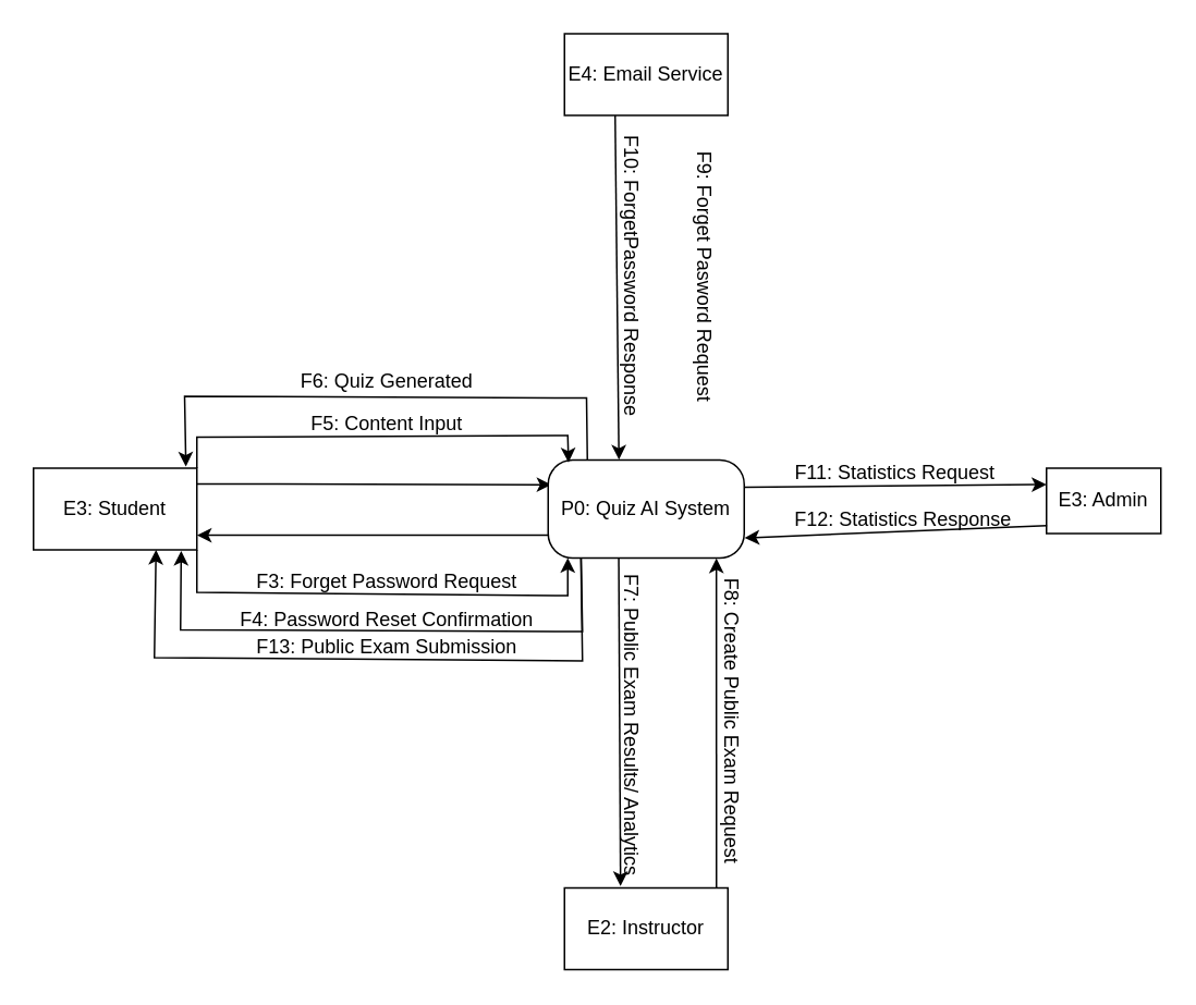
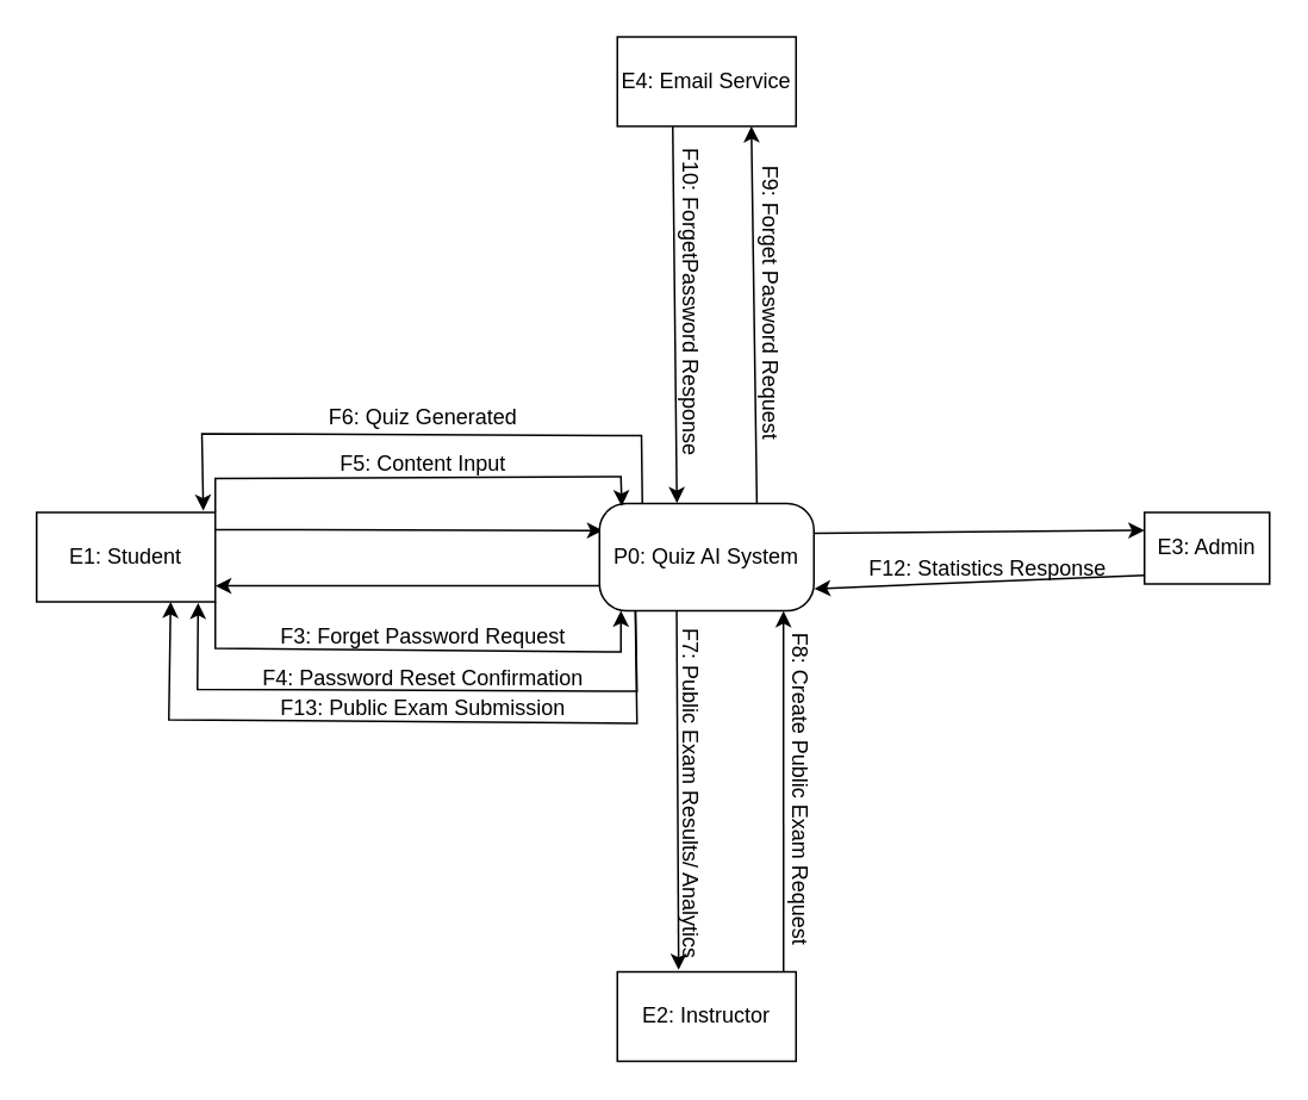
+ <mxCell id="20" value="" style="edgeStyle=none;orthogonalLoop=1;jettySize=auto;html=1;rounded=0;entryX=0.75;entryY=1;entryDx=0;entryDy=0;exitX=0.734;exitY=-0.001;exitDx=0;exitDy=0;exitPerimeter=0;" edge="1" parent="1" source="10" target="5"><mxGeometry width="100" relative="1" as="geometry"><mxPoint x="418" y="205" as="sourcePoint" /><mxPoint x="447" y="228" as="targetPoint" /><Array as="points" /></mxGeometry></mxCell>
- <mxCell id="23" value="F11: Statistics Request" style="text;html=1;align=center;verticalAlign=middle;resizable=0;points=[];autosize=1;strokeColor=none;fillColor=none;" vertex="1" parent="1"><mxGeometry x="476" y="276" width="141" height="26" as="geometry" /></mxCell>
- <mxCell id="2" value="E3: Student" style="html=1;dashed=0;whiteSpace=wrap;" vertex="1" parent="1"><mxGeometry x="20" y="286" width="100" height="50" as="geometry" /></mxCell>
+ <mxCell id="2" value="E1: Student" style="html=1;dashed=0;whiteSpace=wrap;" vertex="1" parent="1"><mxGeometry x="20" y="286" width="100" height="50" as="geometry" /></mxCell>
